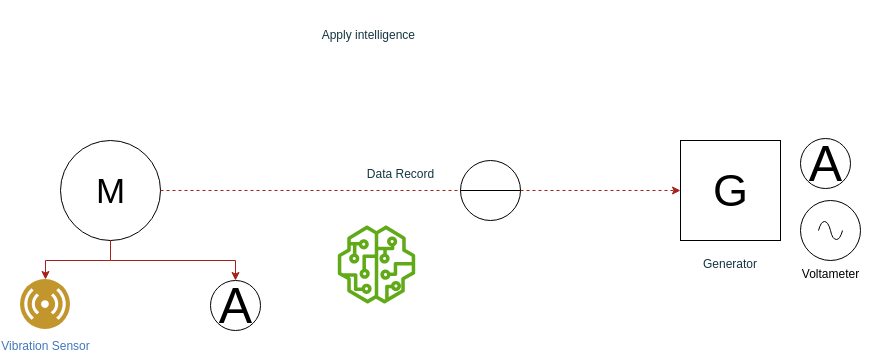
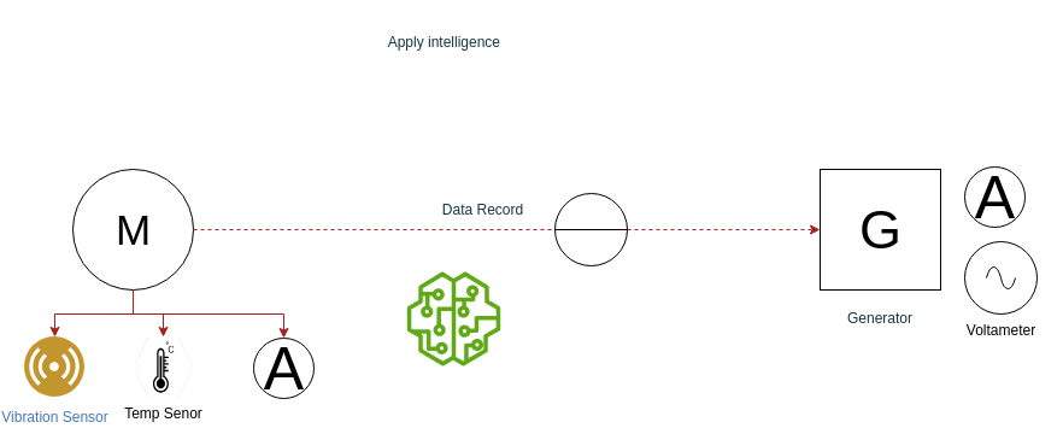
+ <mxCell id="8" style="edgeStyle=orthogonalEdgeStyle;rounded=0;orthogonalLoop=1;jettySize=auto;html=1;entryX=0.5;entryY=0;entryDx=0;entryDy=0;entryPerimeter=0;strokeColor=#A8201A;fontColor=#143642;fillColor=#FAE5C7;" edge="1" parent="3" source="4" target="7"><mxGeometry relative="1" as="geometry" /></mxCell>
+ <mxCell id="7" value="Temp Senor" style="verticalLabelPosition=bottom;sketch=0;html=1;verticalAlign=top;align=center;points=[[0,0.5,0],[0.125,0.25,0],[0.25,0,0],[0.5,0,0],[0.75,0,0],[0.875,0.25,0],[1,0.5,0],[0.875,0.75,0],[0.75,1,0],[0.5,1,0],[0.125,0.75,0]];pointerEvents=1;shape=mxgraph.cisco_safe.compositeIcon;bgIcon=mxgraph.cisco_safe.design.blank_device;resIcon=mxgraph.cisco_safe.design.sensor;" vertex="1" parent="3"><mxGeometry x="90" y="219" width="50" height="50" as="geometry" /></mxCell>
